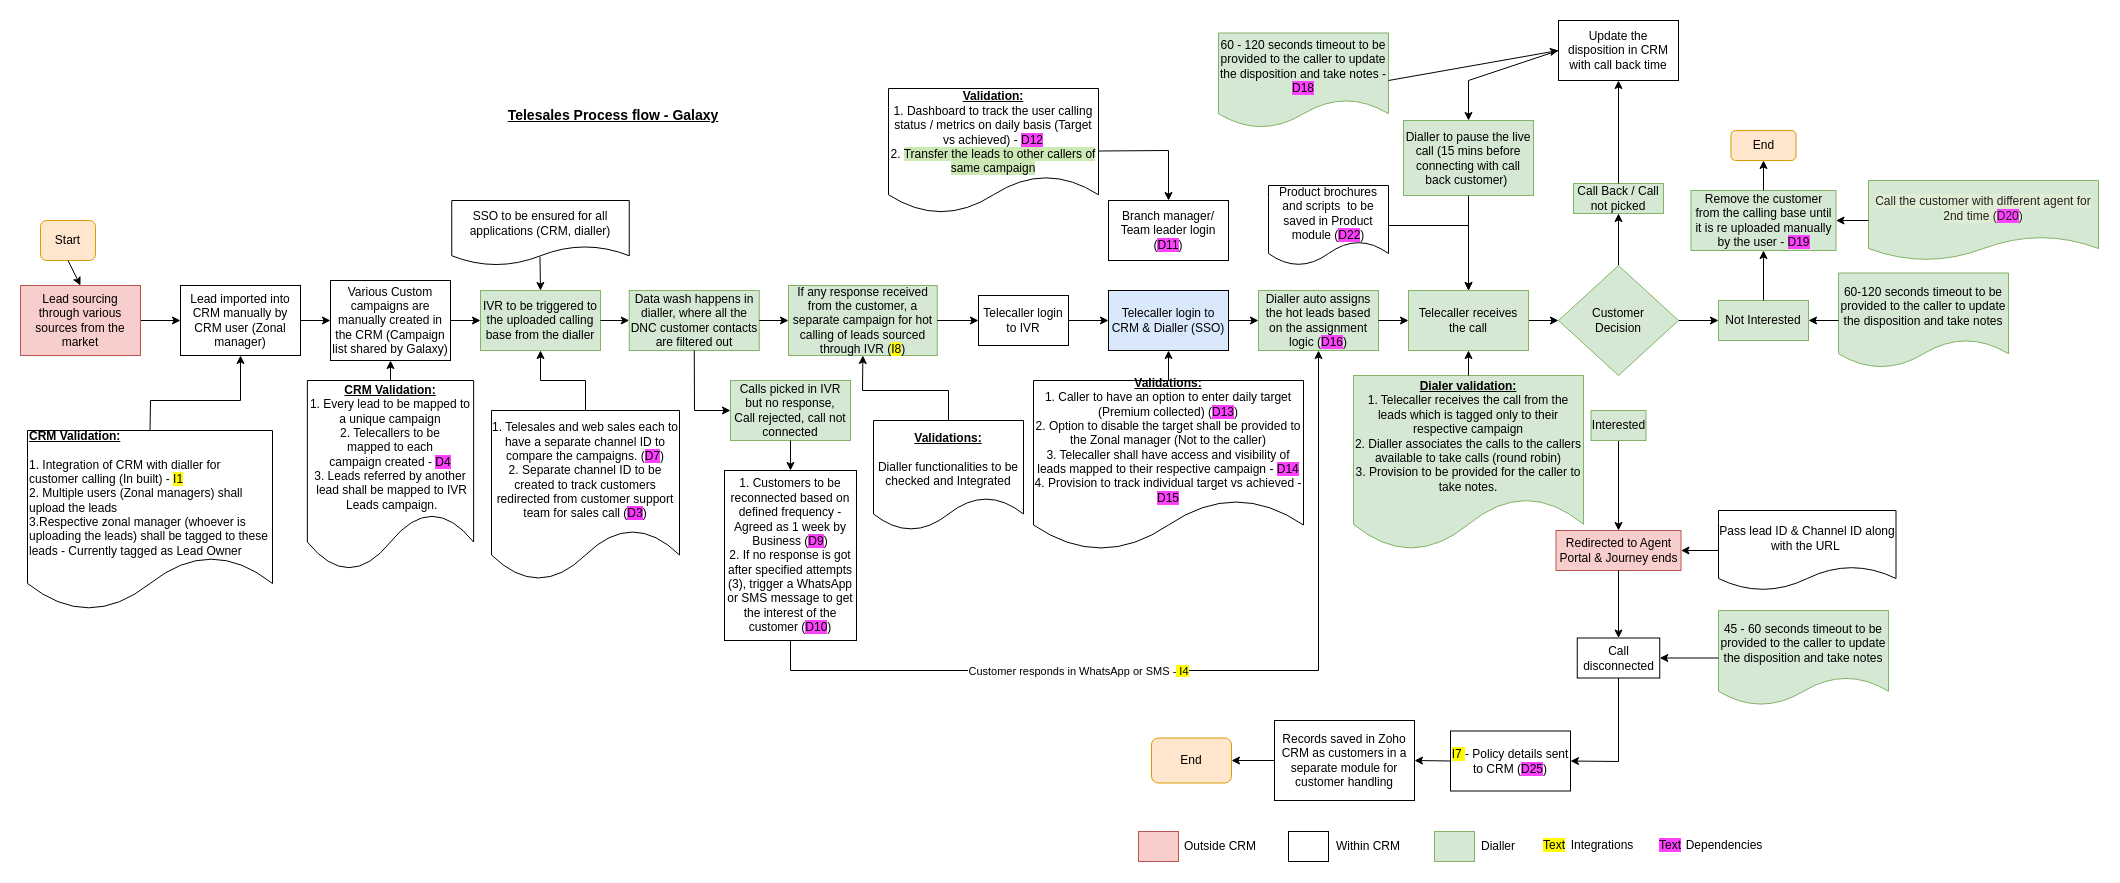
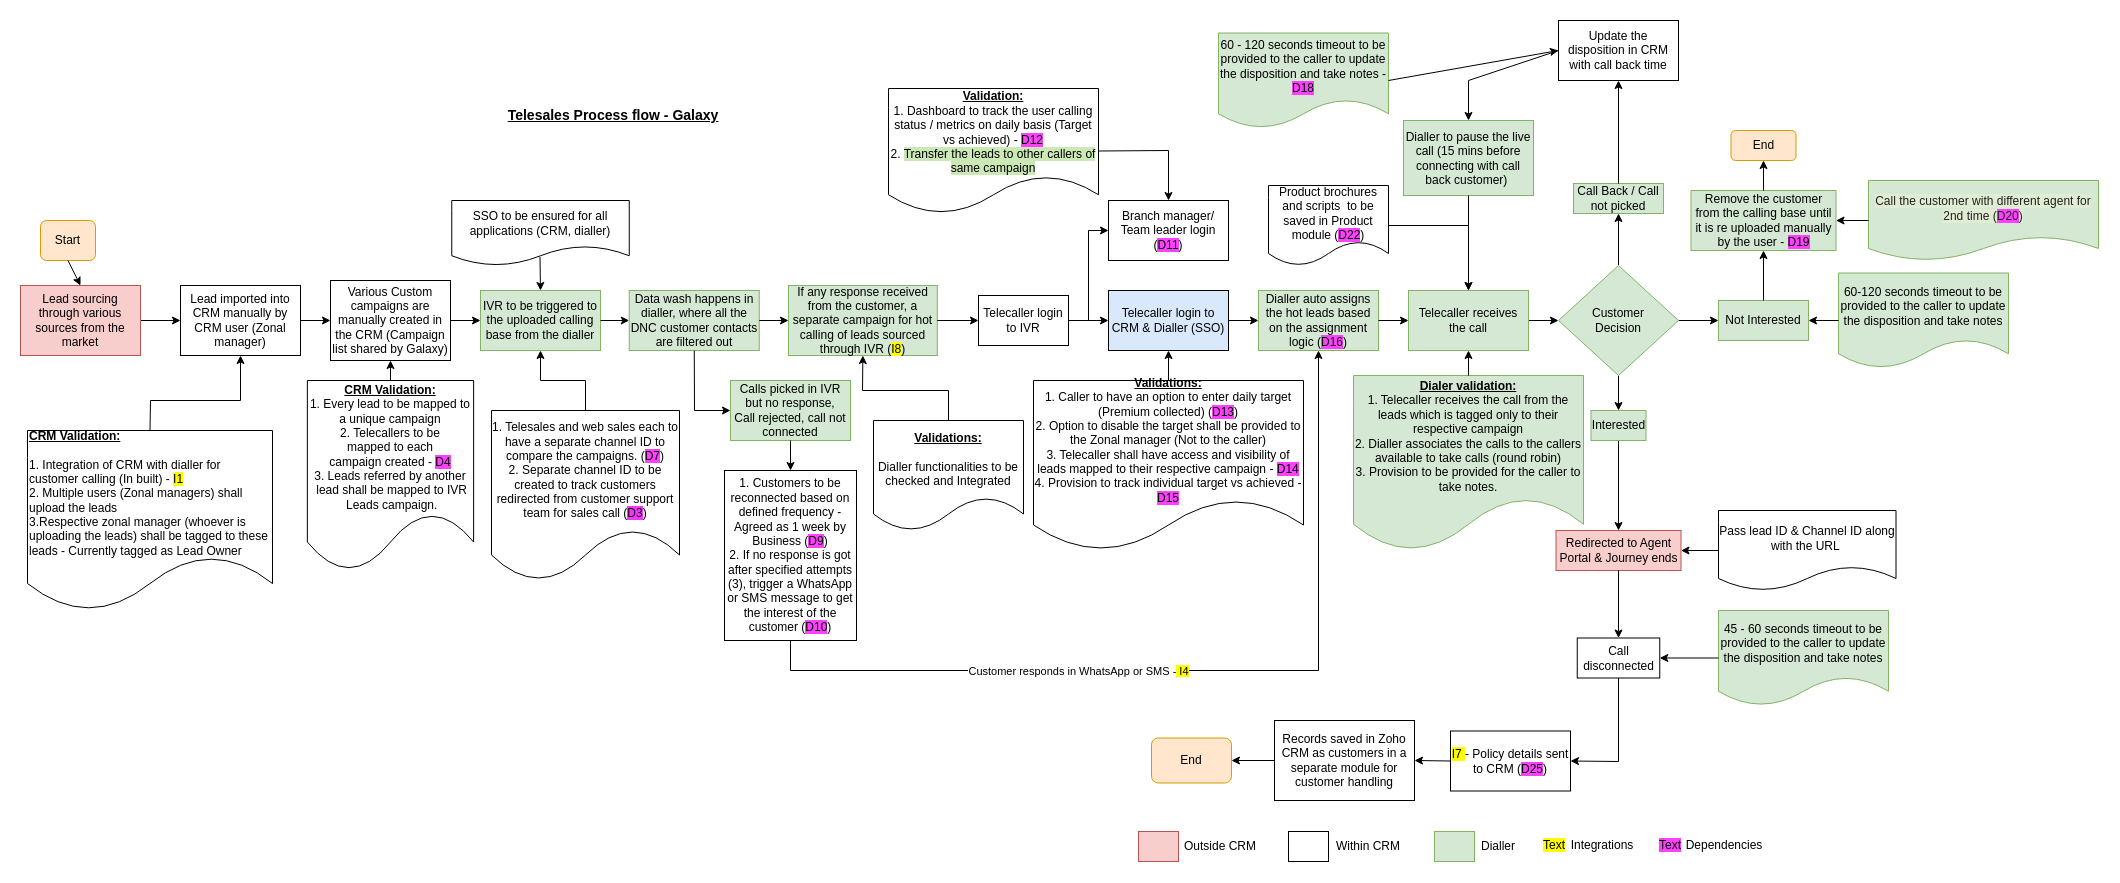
+ <mxCell id="76" value="" style="endArrow=classic;html=1;rounded=0;exitX=1;exitY=0.5;exitDx=0;exitDy=0;entryX=0;entryY=0.5;entryDx=0;entryDy=0;" parent="1" source="73" target="75" edge="1"><mxGeometry width="50" height="50" relative="1" as="geometry"><mxPoint x="778" y="360" as="sourcePoint" /><mxPoint x="828" y="310" as="targetPoint" /><Array as="points"><mxPoint x="1088" y="320" /><mxPoint x="1088" y="230" /></Array></mxGeometry></mxCell>
+ <mxCell id="10" style="edgeStyle=orthogonalEdgeStyle;rounded=0;orthogonalLoop=1;jettySize=auto;html=1;exitX=0.5;exitY=1;exitDx=0;exitDy=0;entryX=0.5;entryY=0;entryDx=0;entryDy=0;" parent="1" source="12" target="15" edge="1"><mxGeometry relative="1" as="geometry" /></mxCell>
